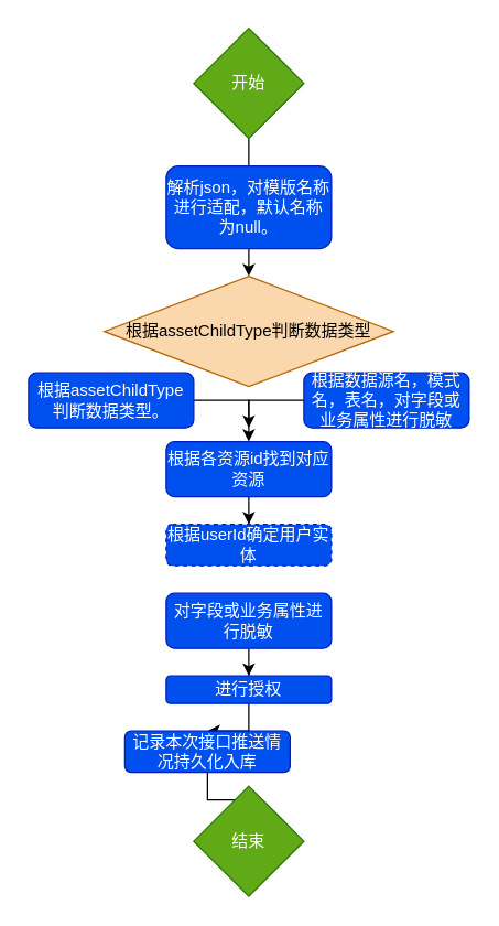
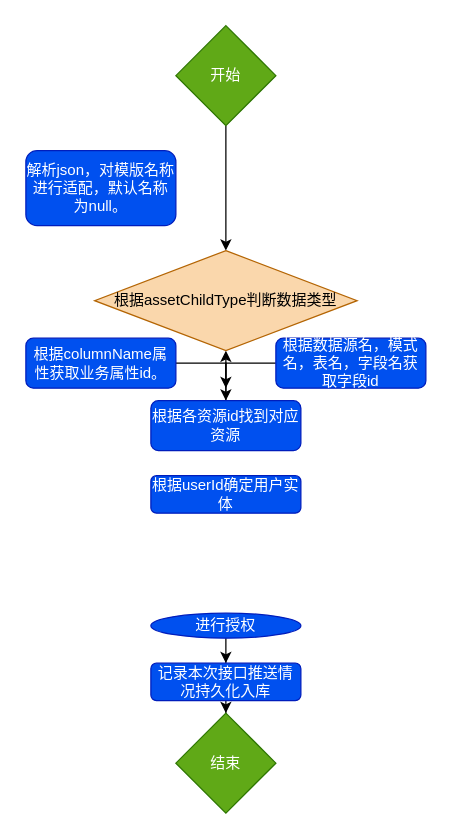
- <mxCell id="4" value="解析json，对模版名称进行适配，默认名称为null。" style="rounded=1;whiteSpace=wrap;html=1;fillColor=#0050ef;fontColor=#ffffff;strokeColor=#001DBC;" parent="1" vertex="1"><mxGeometry x="120" y="120" width="120" height="60" as="geometry" /></mxCell>
+ <mxCell id="4" value="解析json，对模版名称进行适配，默认名称为null。" style="rounded=1;whiteSpace=wrap;html=1;fillColor=#0050ef;fontColor=#ffffff;strokeColor=#001DBC;" parent="1" vertex="1"><mxGeometry x="20" y="120" width="120" height="60" as="geometry" /></mxCell>
- <mxCell id="7" value="根据assetChildType判断数据类型。" style="rounded=1;whiteSpace=wrap;html=1;fillColor=#0050ef;fontColor=#ffffff;strokeColor=#001DBC;" parent="1" vertex="1"><mxGeometry x="20" y="270" width="120" height="40" as="geometry" /></mxCell>
+ <mxCell id="7" value="根据columnName属性获取业务属性id。" style="rounded=1;whiteSpace=wrap;html=1;fillColor=#0050ef;fontColor=#ffffff;strokeColor=#001DBC;" parent="1" vertex="1"><mxGeometry x="20" y="270" width="120" height="40" as="geometry" /></mxCell>
- <mxCell id="9" value="根据数据源名，模式名，表名，对字段或业务属性进行脱敏" style="rounded=1;whiteSpace=wrap;html=1;fillColor=#0050ef;fontColor=#ffffff;strokeColor=#001DBC;" parent="1" vertex="1"><mxGeometry x="220" y="270" width="120" height="40" as="geometry" /></mxCell>
+ <mxCell id="9" value="根据数据源名，模式名，表名，字段名获取字段id" style="rounded=1;whiteSpace=wrap;html=1;fillColor=#0050ef;fontColor=#ffffff;strokeColor=#001DBC;" parent="1" vertex="1"><mxGeometry x="220" y="270" width="120" height="40" as="geometry" /></mxCell>
- <mxCell id="16" value="" style="edgeStyle=orthogonalEdgeStyle;rounded=0;orthogonalLoop=1;jettySize=auto;html=1;" parent="1" source="19" target="17" edge="1"><mxGeometry relative="1" as="geometry"><mxPoint x="170" y="470" as="sourcePoint" /><mxPoint x="160" y="600" as="targetPoint" /></mxGeometry></mxCell>
+ <mxCell id="16" value="" style="edgeStyle=orthogonalEdgeStyle;rounded=0;orthogonalLoop=1;jettySize=auto;html=1;" parent="1" source="19" target="5" edge="1"><mxGeometry relative="1" as="geometry"><mxPoint x="170" y="470" as="sourcePoint" /><mxPoint x="160" y="600" as="targetPoint" /></mxGeometry></mxCell>
- <mxCell id="17" value="根据userId确定用户实体" style="rounded=1;whiteSpace=wrap;html=1;fillColor=#0050ef;fontColor=#ffffff;strokeColor=#001DBC;dashed=1;" parent="1" vertex="1"><mxGeometry x="120" y="380" width="120" height="30" as="geometry" /></mxCell>
+ <mxCell id="17" value="根据userId确定用户实体" style="rounded=1;whiteSpace=wrap;html=1;fillColor=#0050ef;fontColor=#ffffff;strokeColor=#001DBC;" parent="1" vertex="1"><mxGeometry x="120" y="380" width="120" height="30" as="geometry" /></mxCell>
- <mxCell id="11" value="对字段或业务属性进行脱敏" style="rounded=1;whiteSpace=wrap;html=1;fillColor=#0050ef;fontColor=#ffffff;strokeColor=#001DBC;" parent="1" vertex="1"><mxGeometry x="120" y="430" width="120" height="40" as="geometry" /></mxCell>
- <mxCell id="10" value="" style="edgeStyle=orthogonalEdgeStyle;rounded=0;orthogonalLoop=1;jettySize=auto;html=1;" parent="1" source="11" target="13" edge="1"><mxGeometry relative="1" as="geometry" /></mxCell>
- <mxCell id="13" value="进行授权" style="rounded=1;whiteSpace=wrap;html=1;fillColor=#0050ef;fontColor=#ffffff;strokeColor=#001DBC;" parent="1" vertex="1"><mxGeometry x="120" y="490" width="120" height="20" as="geometry" /></mxCell>
+ <mxCell id="13" value="进行授权" style="ellipse;whiteSpace=wrap;html=1;fillColor=#0050ef;fontColor=#ffffff;strokeColor=#001DBC;" parent="1" vertex="1"><mxGeometry x="120" y="490" width="120" height="20" as="geometry" /></mxCell>
- <mxCell id="15" value="记录本次接口推送情况持久化入库" style="rounded=1;whiteSpace=wrap;html=1;fillColor=#0050ef;fontColor=#ffffff;strokeColor=#001DBC;" parent="1" vertex="1"><mxGeometry x="90" y="530" width="120" height="30" as="geometry" /></mxCell>
+ <mxCell id="15" value="记录本次接口推送情况持久化入库" style="rounded=1;whiteSpace=wrap;html=1;fillColor=#0050ef;fontColor=#ffffff;strokeColor=#001DBC;" parent="1" vertex="1"><mxGeometry x="120" y="530" width="120" height="30" as="geometry" /></mxCell>
